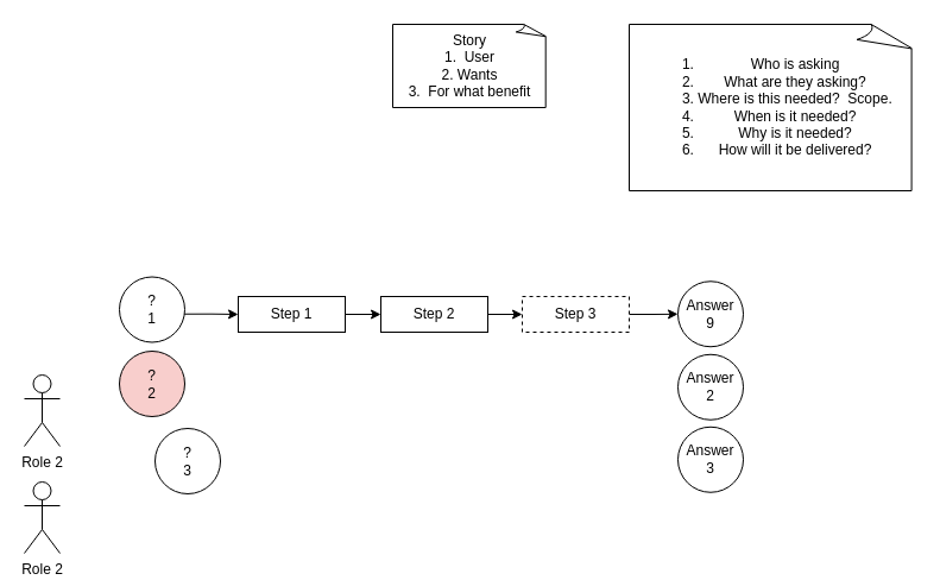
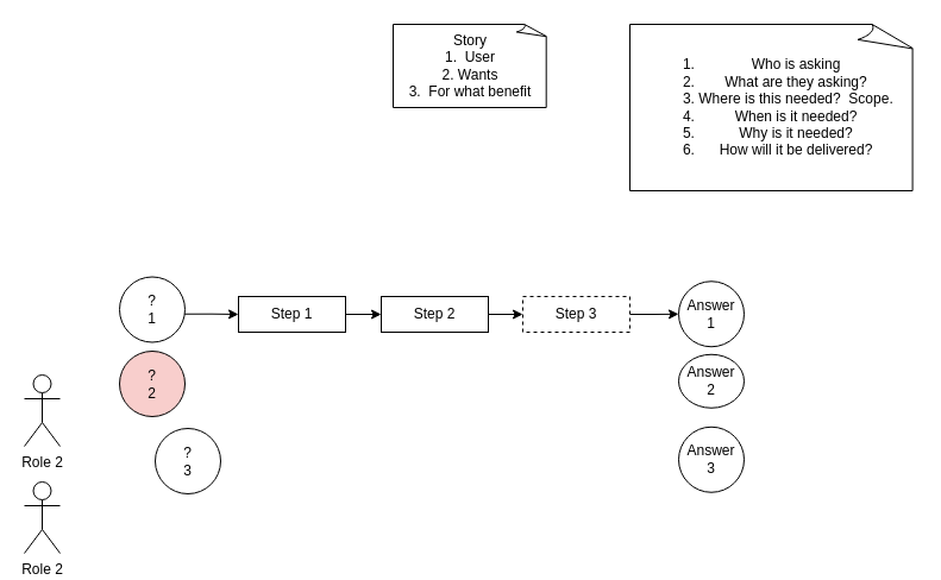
- <mxCell id="14" value="Answer&lt;br&gt;9" style="ellipse;whiteSpace=wrap;html=1;aspect=fixed;" parent="1" vertex="1"><mxGeometry x="570" y="236.25" width="55" height="55" as="geometry" /></mxCell>
+ <mxCell id="14" value="Answer&lt;br&gt;1" style="ellipse;whiteSpace=wrap;html=1;aspect=fixed;" parent="1" vertex="1"><mxGeometry x="570" y="236.25" width="55" height="55" as="geometry" /></mxCell>
- <mxCell id="15" value="Answer&lt;br&gt;2" style="ellipse;whiteSpace=wrap;html=1;aspect=fixed;" parent="1" vertex="1"><mxGeometry x="570" y="297.75" width="55" height="55" as="geometry" /></mxCell>
+ <mxCell id="15" value="Answer&lt;br&gt;2" style="ellipse;whiteSpace=wrap;html=1;aspect=fixed;" parent="1" vertex="1"><mxGeometry x="570" y="297.75" width="55" height="45" as="geometry" /></mxCell>
